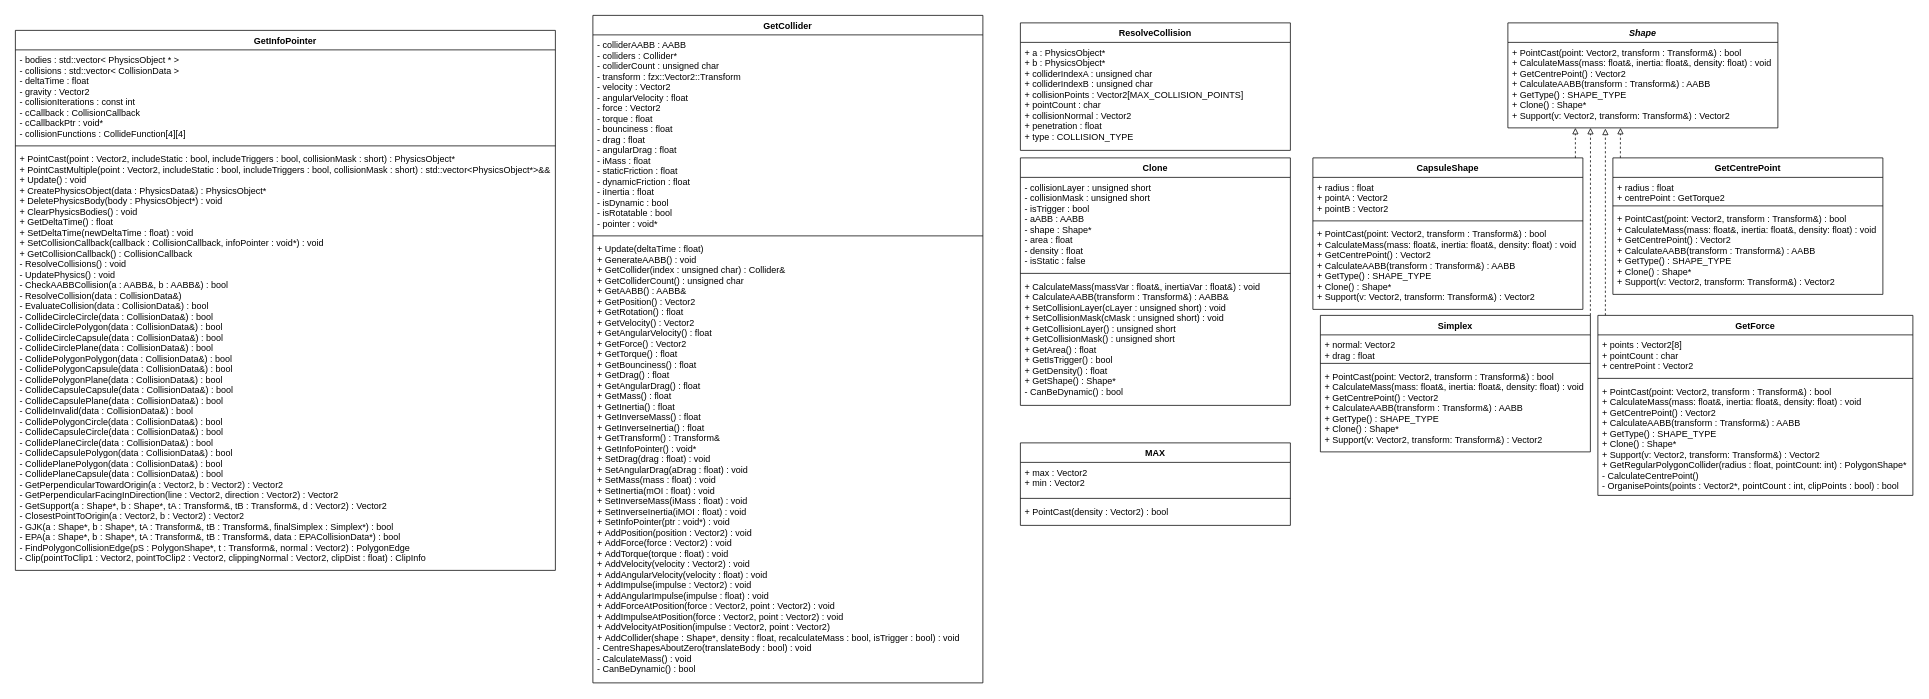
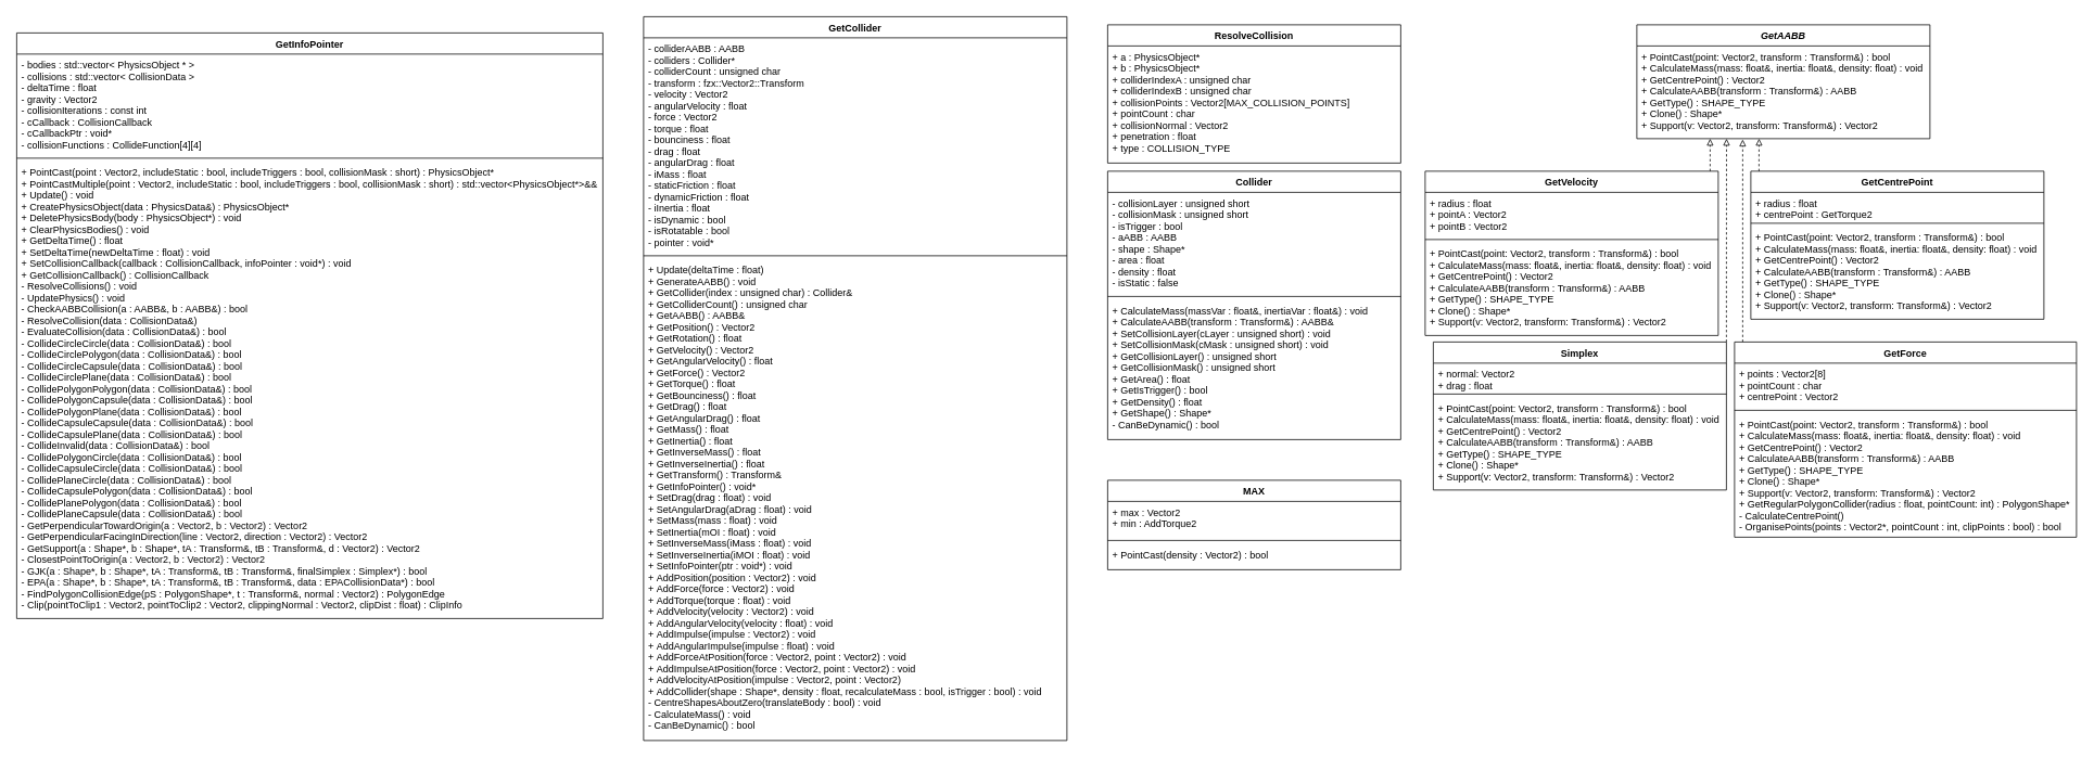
- <mxCell id="2" value="Shape" style="swimlane;fontStyle=3;align=center;verticalAlign=top;childLayout=stackLayout;horizontal=1;startSize=26;horizontalStack=0;resizeParent=1;resizeParentMax=0;resizeLast=0;collapsible=1;marginBottom=0;" vertex="1" parent="1"><mxGeometry x="2010" y="30" width="360" height="140" as="geometry" /></mxCell>
+ <mxCell id="2" value="GetAABB" style="swimlane;fontStyle=3;align=center;verticalAlign=top;childLayout=stackLayout;horizontal=1;startSize=26;horizontalStack=0;resizeParent=1;resizeParentMax=0;resizeLast=0;collapsible=1;marginBottom=0;" vertex="1" parent="1"><mxGeometry x="2010" y="30" width="360" height="140" as="geometry" /></mxCell>
- <mxCell id="24" value="Clone" style="swimlane;fontStyle=1;align=center;verticalAlign=top;childLayout=stackLayout;horizontal=1;startSize=26;horizontalStack=0;resizeParent=1;resizeParentMax=0;resizeLast=0;collapsible=1;marginBottom=0;" vertex="1" parent="1"><mxGeometry x="1360" y="210" width="360" height="330" as="geometry" /></mxCell>
+ <mxCell id="24" value="Collider" style="swimlane;fontStyle=1;align=center;verticalAlign=top;childLayout=stackLayout;horizontal=1;startSize=26;horizontalStack=0;resizeParent=1;resizeParentMax=0;resizeLast=0;collapsible=1;marginBottom=0;" vertex="1" parent="1"><mxGeometry x="1360" y="210" width="360" height="330" as="geometry" /></mxCell>
- <mxCell id="20" value="CapsuleShape" style="swimlane;fontStyle=1;align=center;verticalAlign=top;childLayout=stackLayout;horizontal=1;startSize=26;horizontalStack=0;resizeParent=1;resizeParentMax=0;resizeLast=0;collapsible=1;marginBottom=0;" vertex="1" parent="1"><mxGeometry x="1750" y="210" width="360" height="202" as="geometry" /></mxCell>
+ <mxCell id="20" value="GetVelocity" style="swimlane;fontStyle=1;align=center;verticalAlign=top;childLayout=stackLayout;horizontal=1;startSize=26;horizontalStack=0;resizeParent=1;resizeParentMax=0;resizeLast=0;collapsible=1;marginBottom=0;" vertex="1" parent="1"><mxGeometry x="1750" y="210" width="360" height="202" as="geometry" /></mxCell>
- <mxCell id="39" value="+ max : Vector2&#10;+ min : Vector2&#10;" style="text;strokeColor=none;fillColor=none;align=left;verticalAlign=top;spacingLeft=4;spacingRight=4;overflow=hidden;rotatable=0;points=[[0,0.5],[1,0.5]];portConstraint=eastwest;" vertex="1" parent="38"><mxGeometry y="26" width="360" height="44" as="geometry" /></mxCell>
+ <mxCell id="39" value="+ max : Vector2&#10;+ min : AddTorque2&#10;" style="text;strokeColor=none;fillColor=none;align=left;verticalAlign=top;spacingLeft=4;spacingRight=4;overflow=hidden;rotatable=0;points=[[0,0.5],[1,0.5]];portConstraint=eastwest;" vertex="1" parent="38"><mxGeometry y="26" width="360" height="44" as="geometry" /></mxCell>
